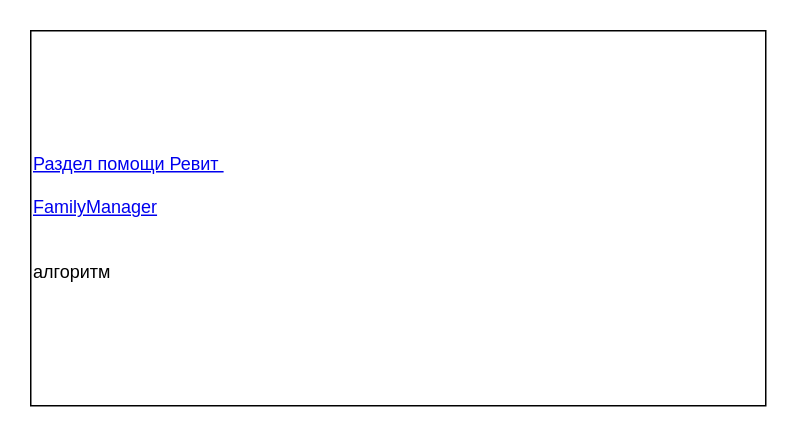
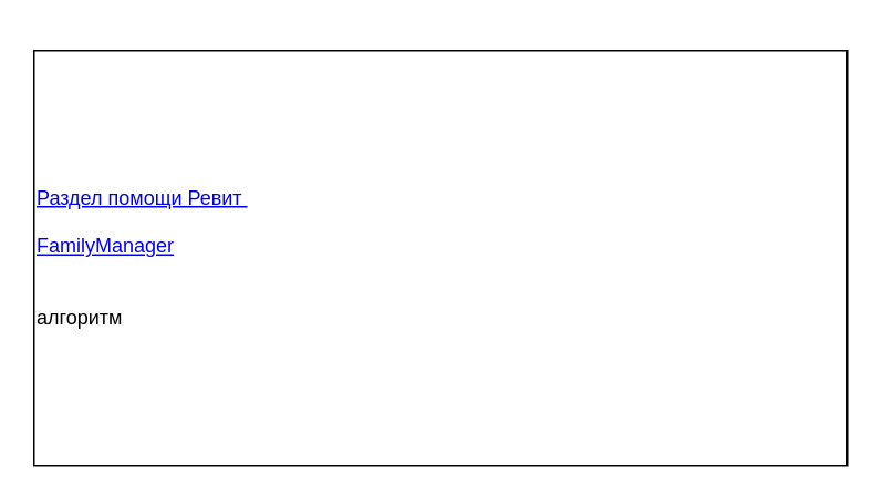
- <mxCell id="2" value="&lt;a href=&quot;https://help.autodesk.com/view/RVT/2020/ENU/?guid=Revit_API_Revit_API_Developers_Guide_Revit_Geometric_Elements_Family_Documents_Managing_family_types_and_parameters_html&quot;&gt;Раздел помощи Ревит&amp;nbsp;&lt;br&gt;&lt;/a&gt;&lt;br&gt;&lt;a href=&quot;https://www.revitapidocs.com/2021.1/1cc4fe6c-0e9f-7439-0021-32d2e06f4c33.htm&quot;&gt;FamilyManager&lt;/a&gt;&lt;br&gt;&lt;br&gt;&lt;br&gt;алгоритм" style="rounded=0;whiteSpace=wrap;html=1;align=left;" vertex="1" parent="1"><mxGeometry x="20" y="20" width="490" height="250" as="geometry" /></mxCell>
+ <mxCell id="2" value="&lt;a href=&quot;https://help.autodesk.com/view/RVT/2020/ENU/?guid=Revit_API_Revit_API_Developers_Guide_Revit_Geometric_Elements_Family_Documents_Managing_family_types_and_parameters_html&quot;&gt;Раздел помощи Ревит&amp;nbsp;&lt;br&gt;&lt;/a&gt;&lt;br&gt;&lt;a href=&quot;https://www.revitapidocs.com/2021.1/1cc4fe6c-0e9f-7439-0021-32d2e06f4c33.htm&quot;&gt;FamilyManager&lt;/a&gt;&lt;br&gt;&lt;br&gt;&lt;br&gt;алгоритм" style="rounded=0;whiteSpace=wrap;html=1;align=left;" vertex="1" parent="1"><mxGeometry x="20" y="30" width="490" height="250" as="geometry" /></mxCell>
